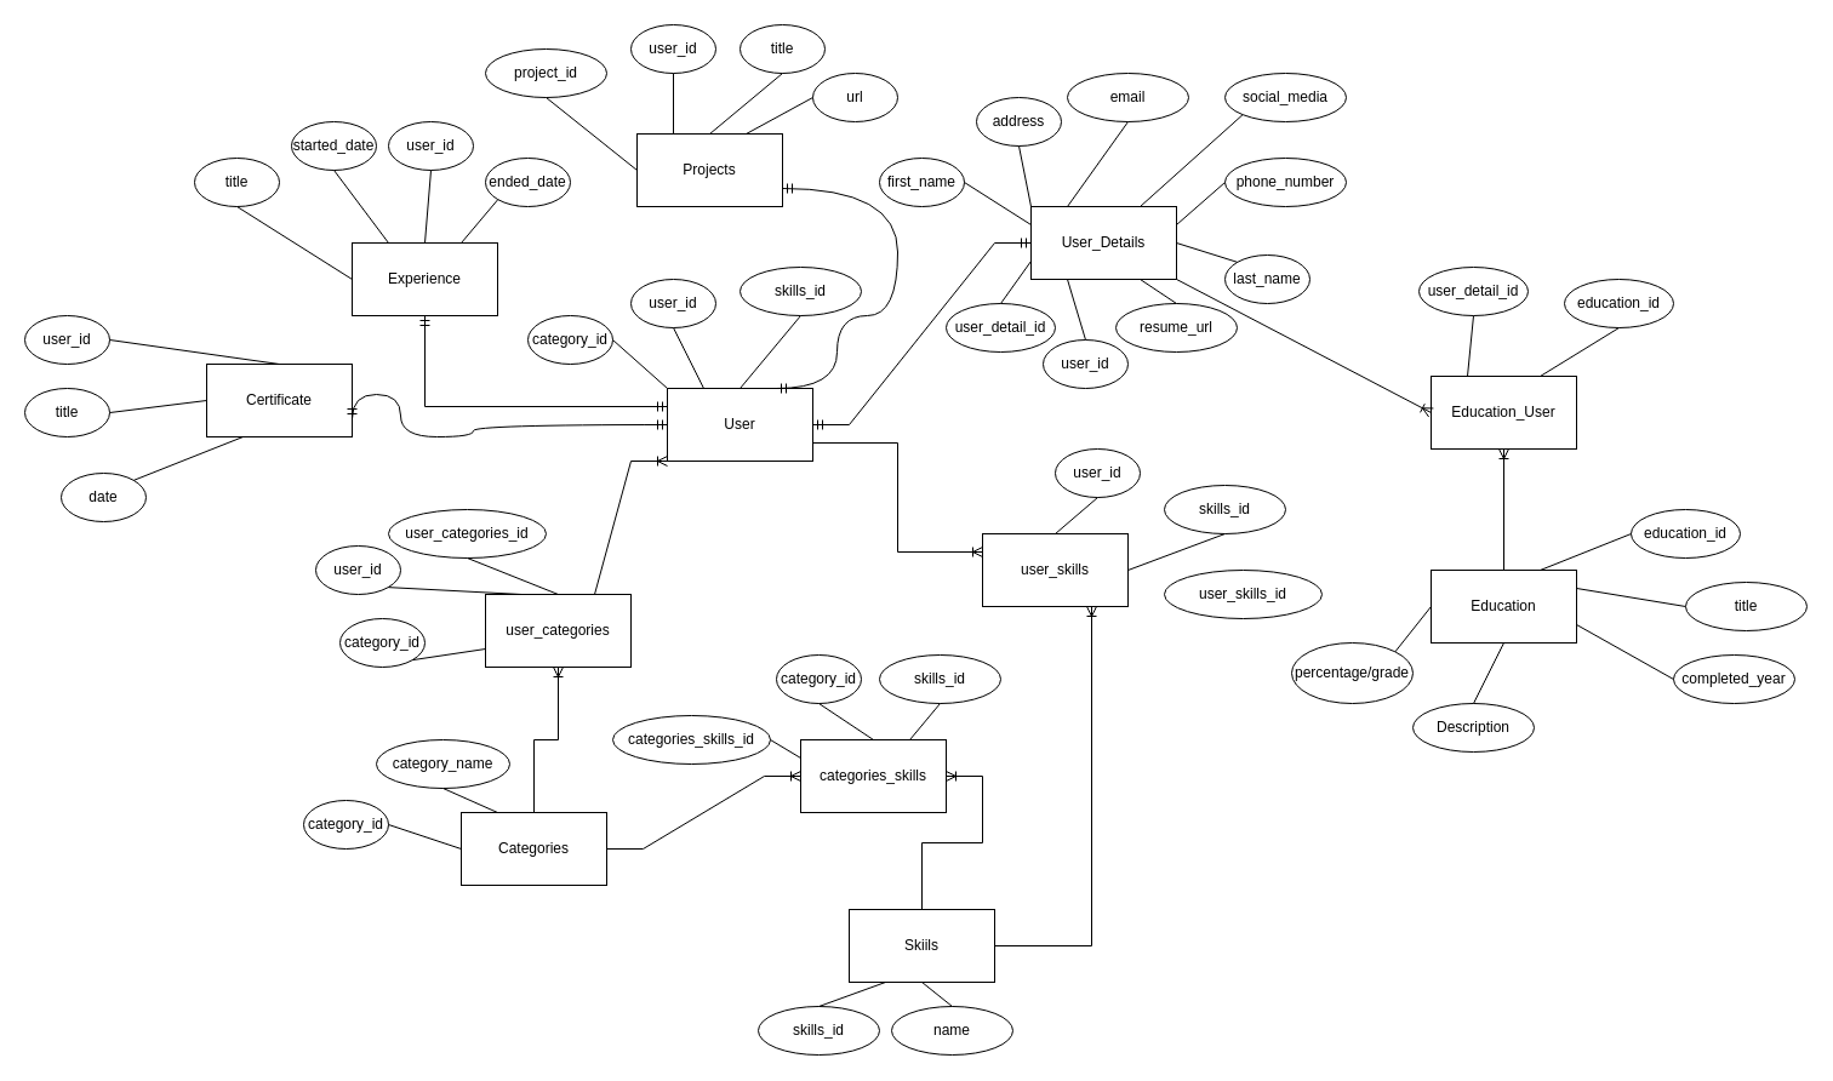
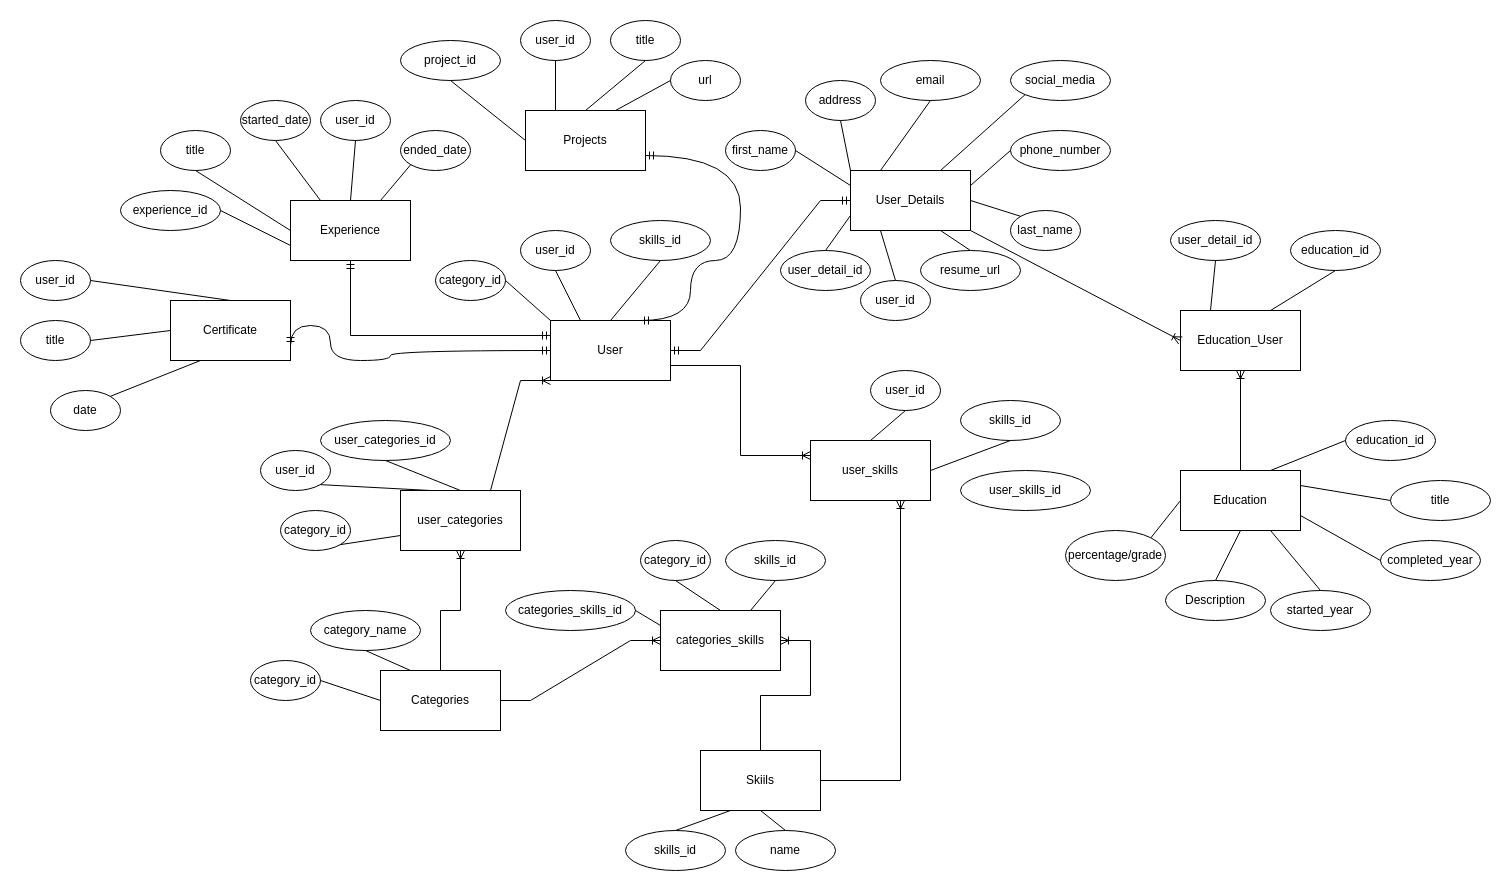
+ <mxCell id="103" value="experience_id" style="ellipse;whiteSpace=wrap;html=1;" vertex="1" parent="1"><mxGeometry x="120" y="190" width="100" height="40" as="geometry" /></mxCell>
+ <mxCell id="104" value="" style="endArrow=none;html=1;rounded=0;entryX=1;entryY=0.5;entryDx=0;entryDy=0;exitX=0;exitY=0.75;exitDx=0;exitDy=0;" edge="1" parent="1" source="84" target="103"><mxGeometry width="50" height="50" relative="1" as="geometry"><mxPoint x="300" y="240" as="sourcePoint" /><mxPoint x="255" y="180" as="targetPoint" /></mxGeometry></mxCell>
+ <mxCell id="76" value="" style="endArrow=none;html=1;rounded=0;exitX=0.75;exitY=1;exitDx=0;exitDy=0;entryX=0.5;entryY=0;entryDx=0;entryDy=0;" edge="1" parent="1" source="65" target="75"><mxGeometry width="50" height="50" relative="1" as="geometry"><mxPoint x="1340" y="525" as="sourcePoint" /><mxPoint x="1390" y="570" as="targetPoint" /></mxGeometry></mxCell>
+ <mxCell id="75" value="started_year" style="ellipse;whiteSpace=wrap;html=1;" vertex="1" parent="1"><mxGeometry x="1270" y="590" width="100" height="40" as="geometry" /></mxCell>
